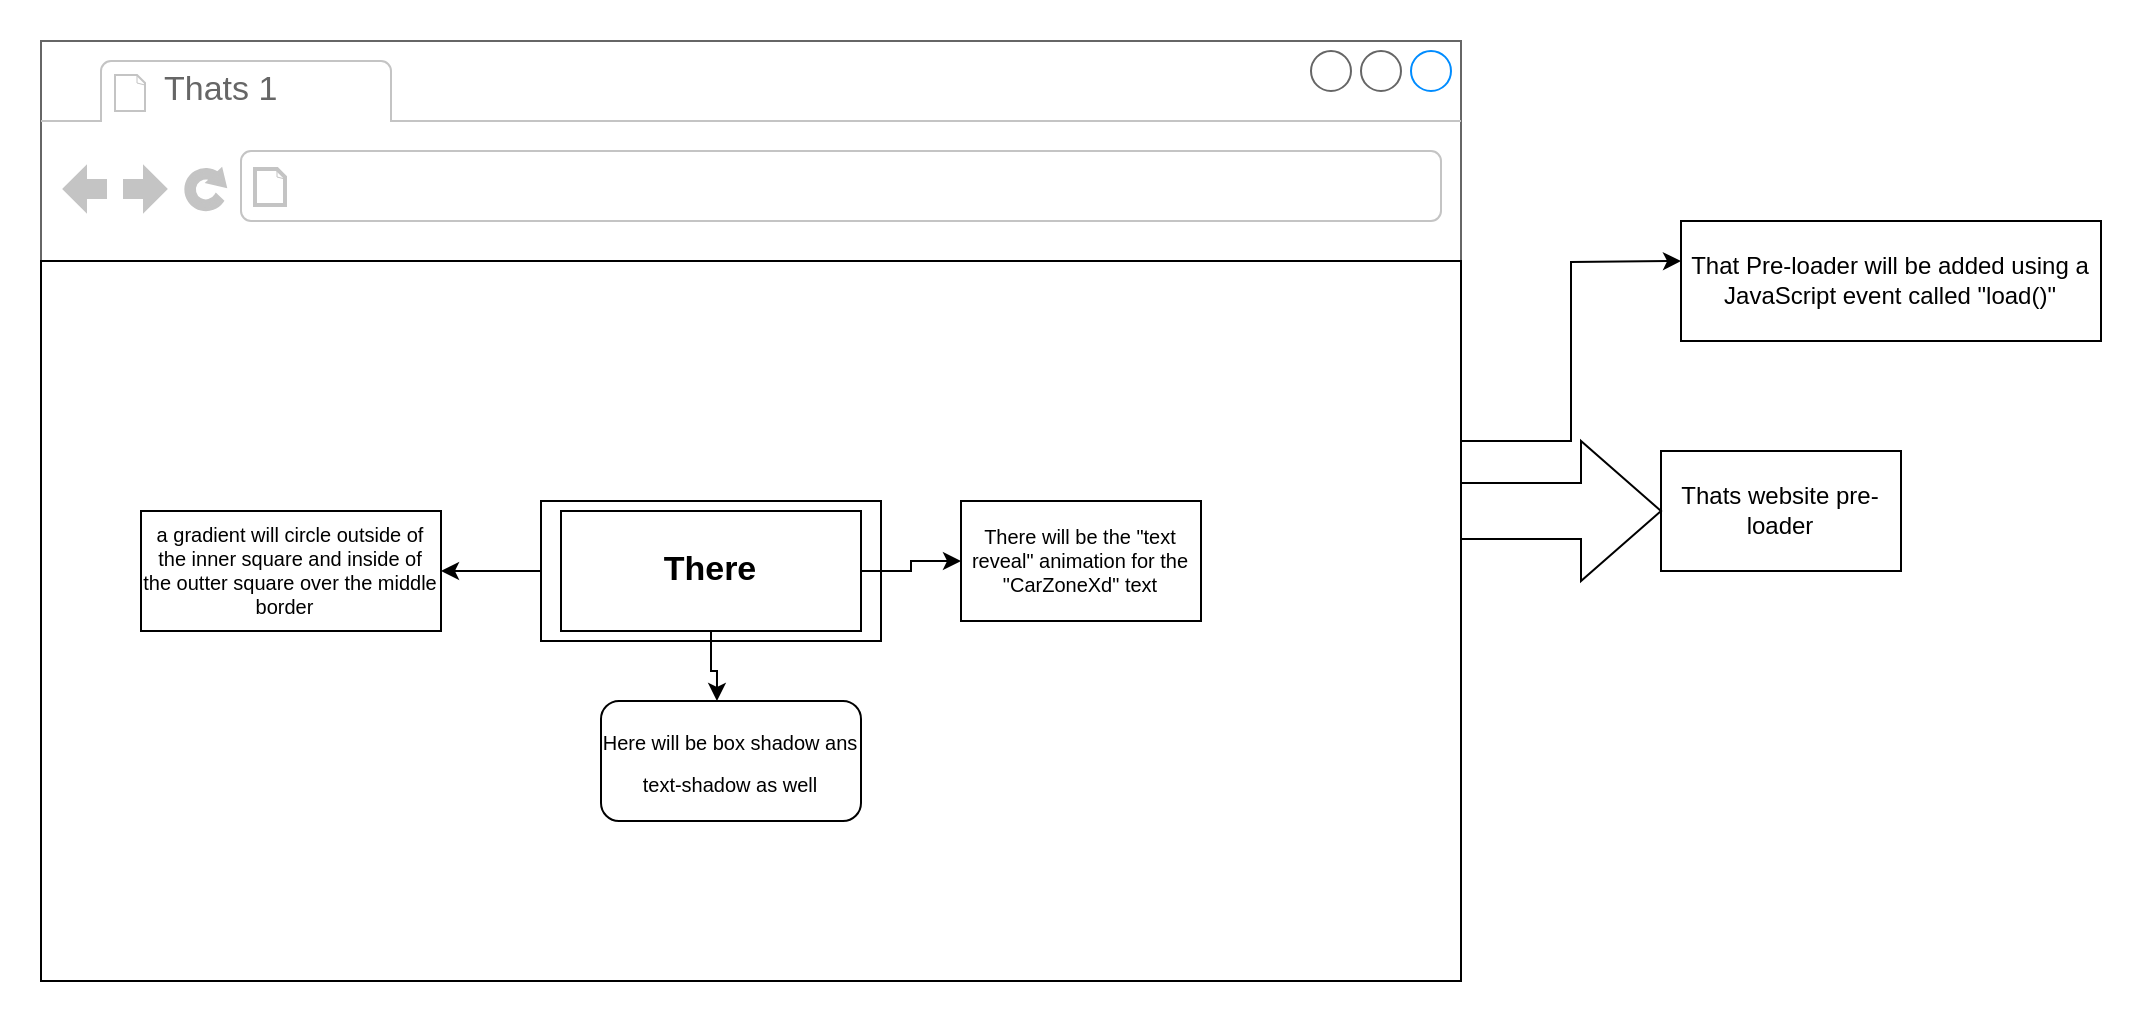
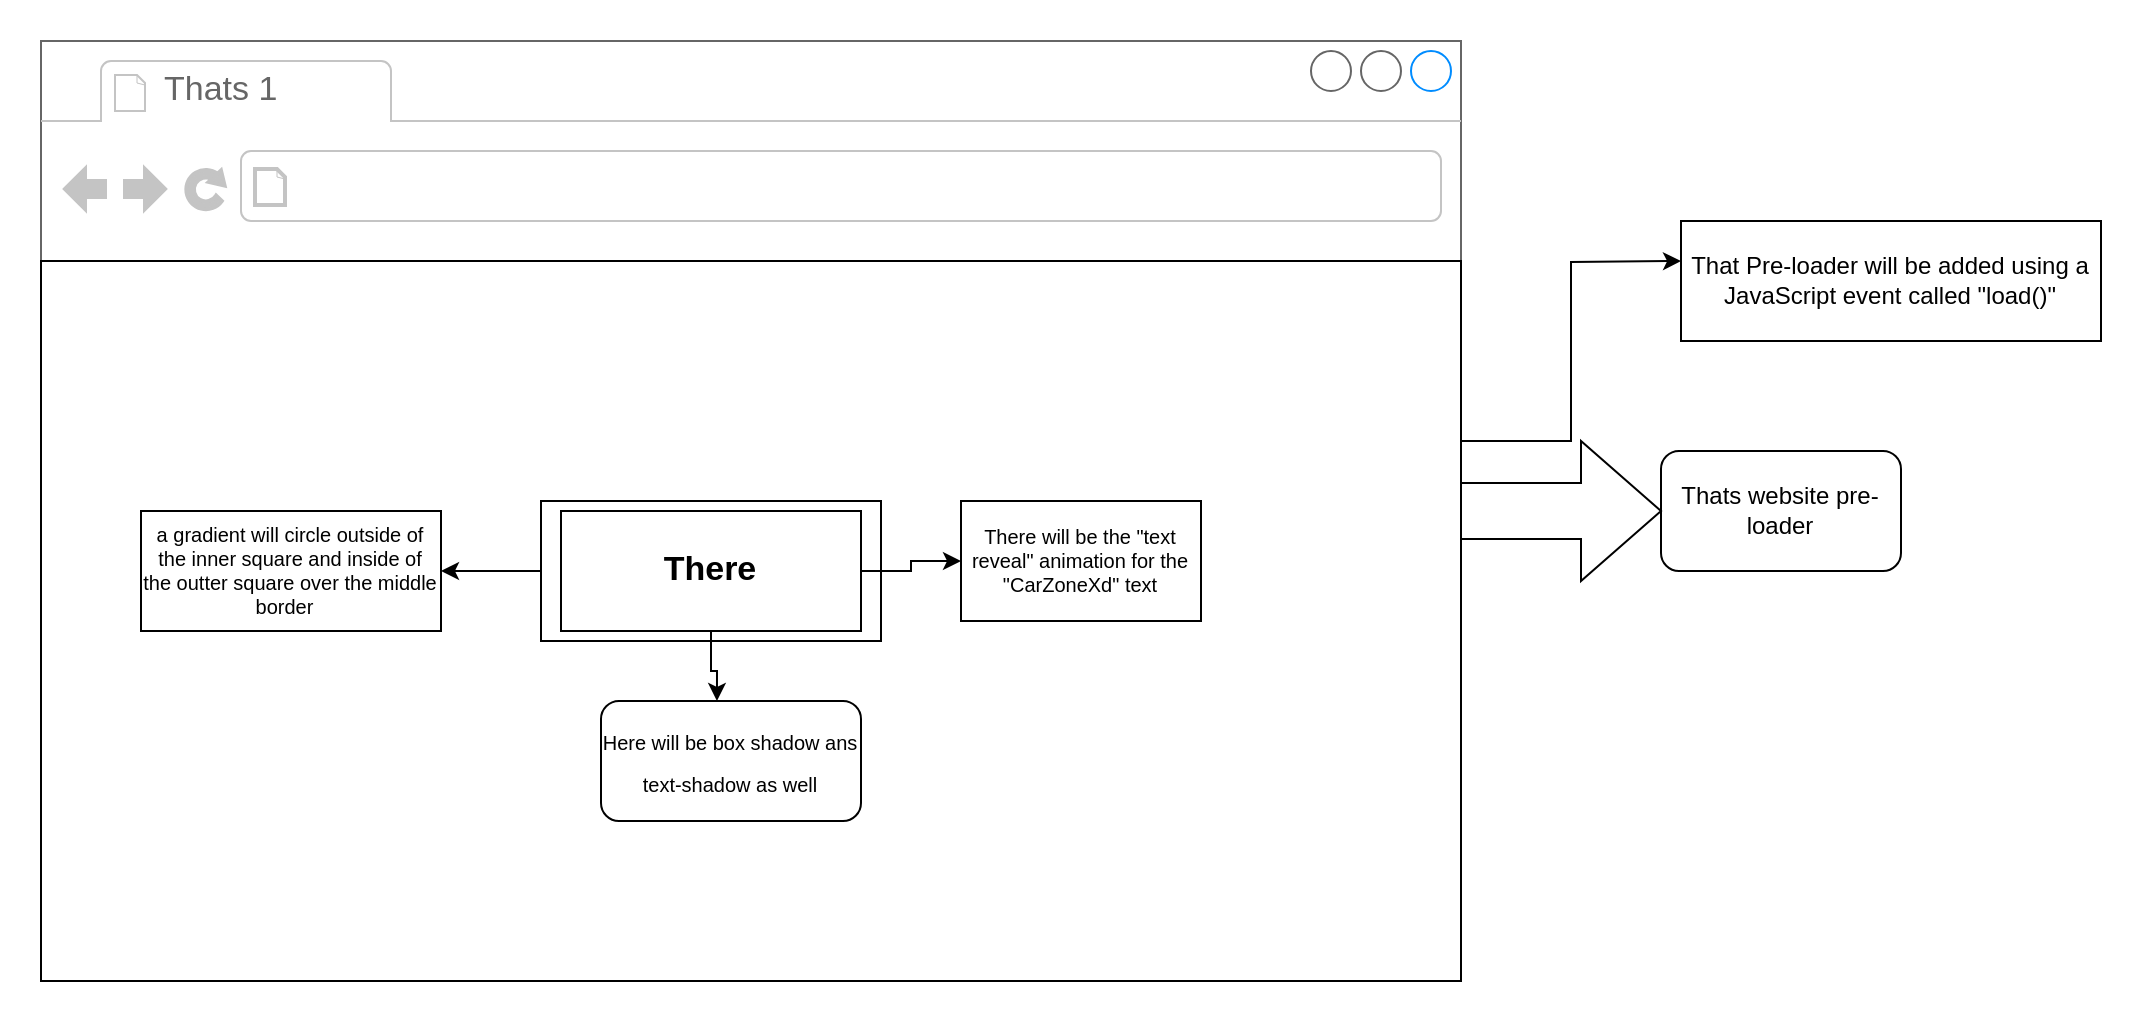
- <mxCell id="13" value="Thats website pre-loader" style="rounded=0;whiteSpace=wrap;html=1;" vertex="1" parent="1"><mxGeometry x="830" y="225" width="120" height="60" as="geometry" /></mxCell>
+ <mxCell id="13" value="Thats website pre-loader" style="whiteSpace=wrap;html=1;rounded=1;" vertex="1" parent="1"><mxGeometry x="830" y="225" width="120" height="60" as="geometry" /></mxCell>
